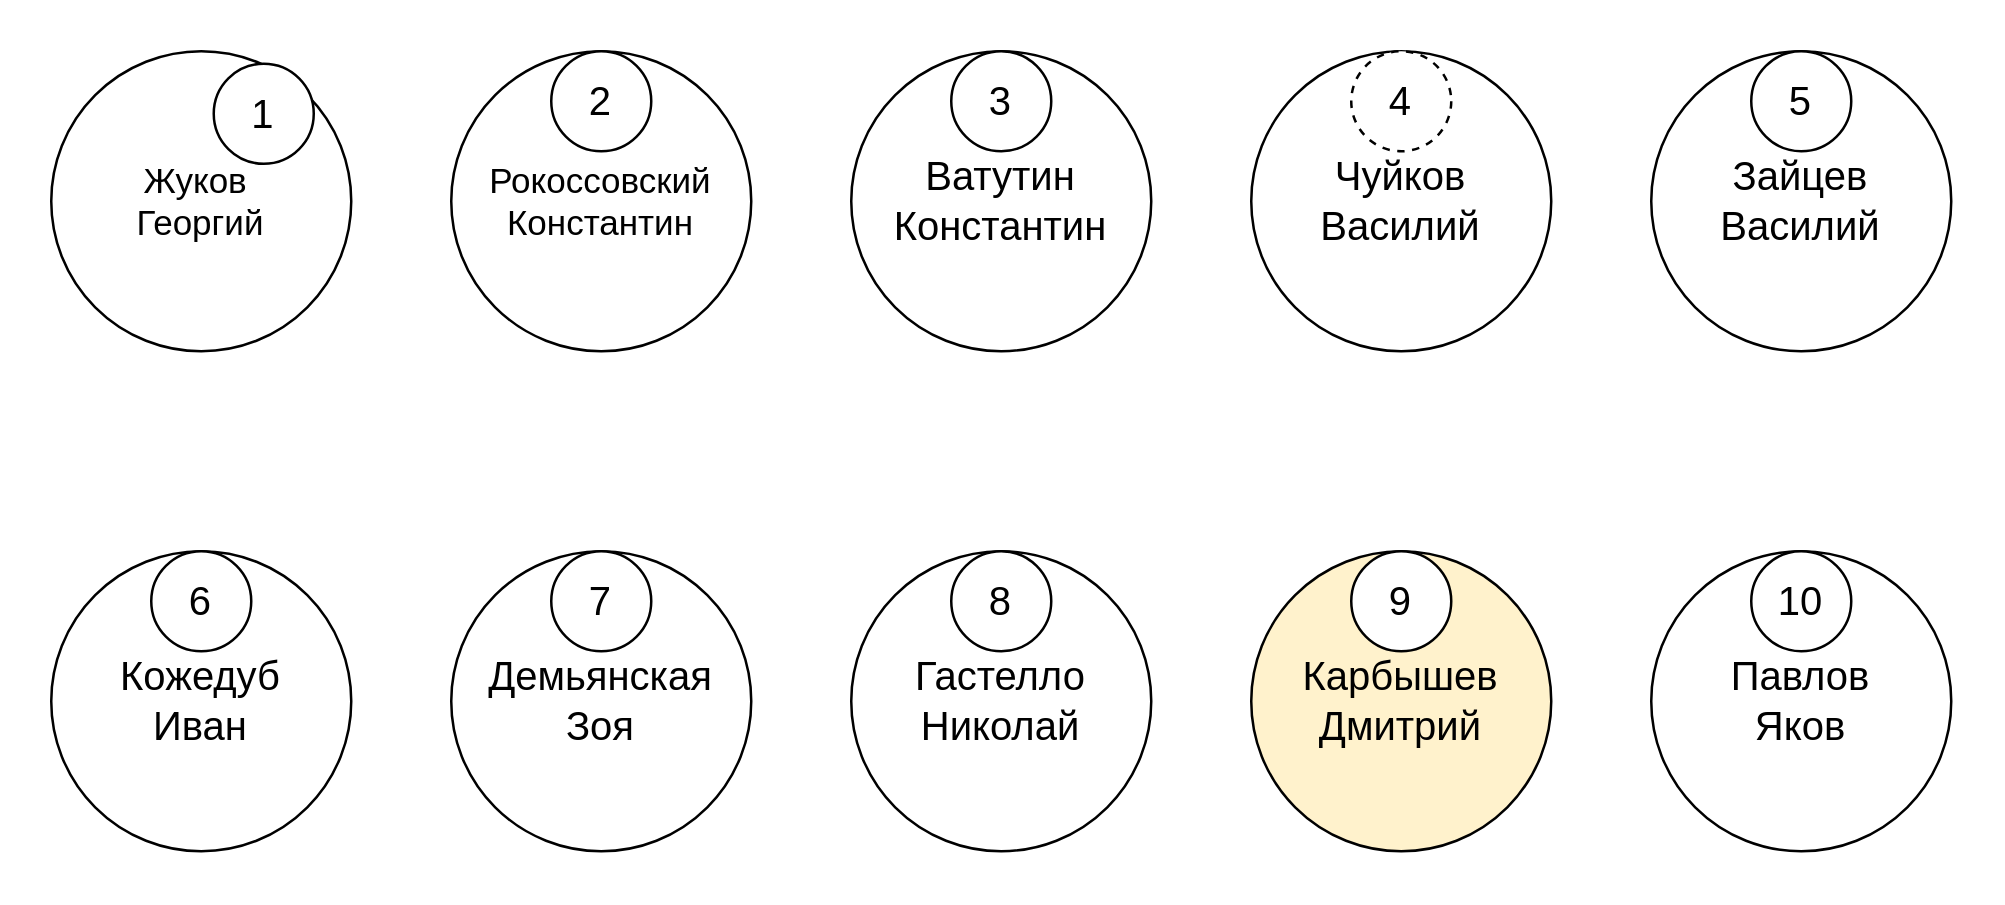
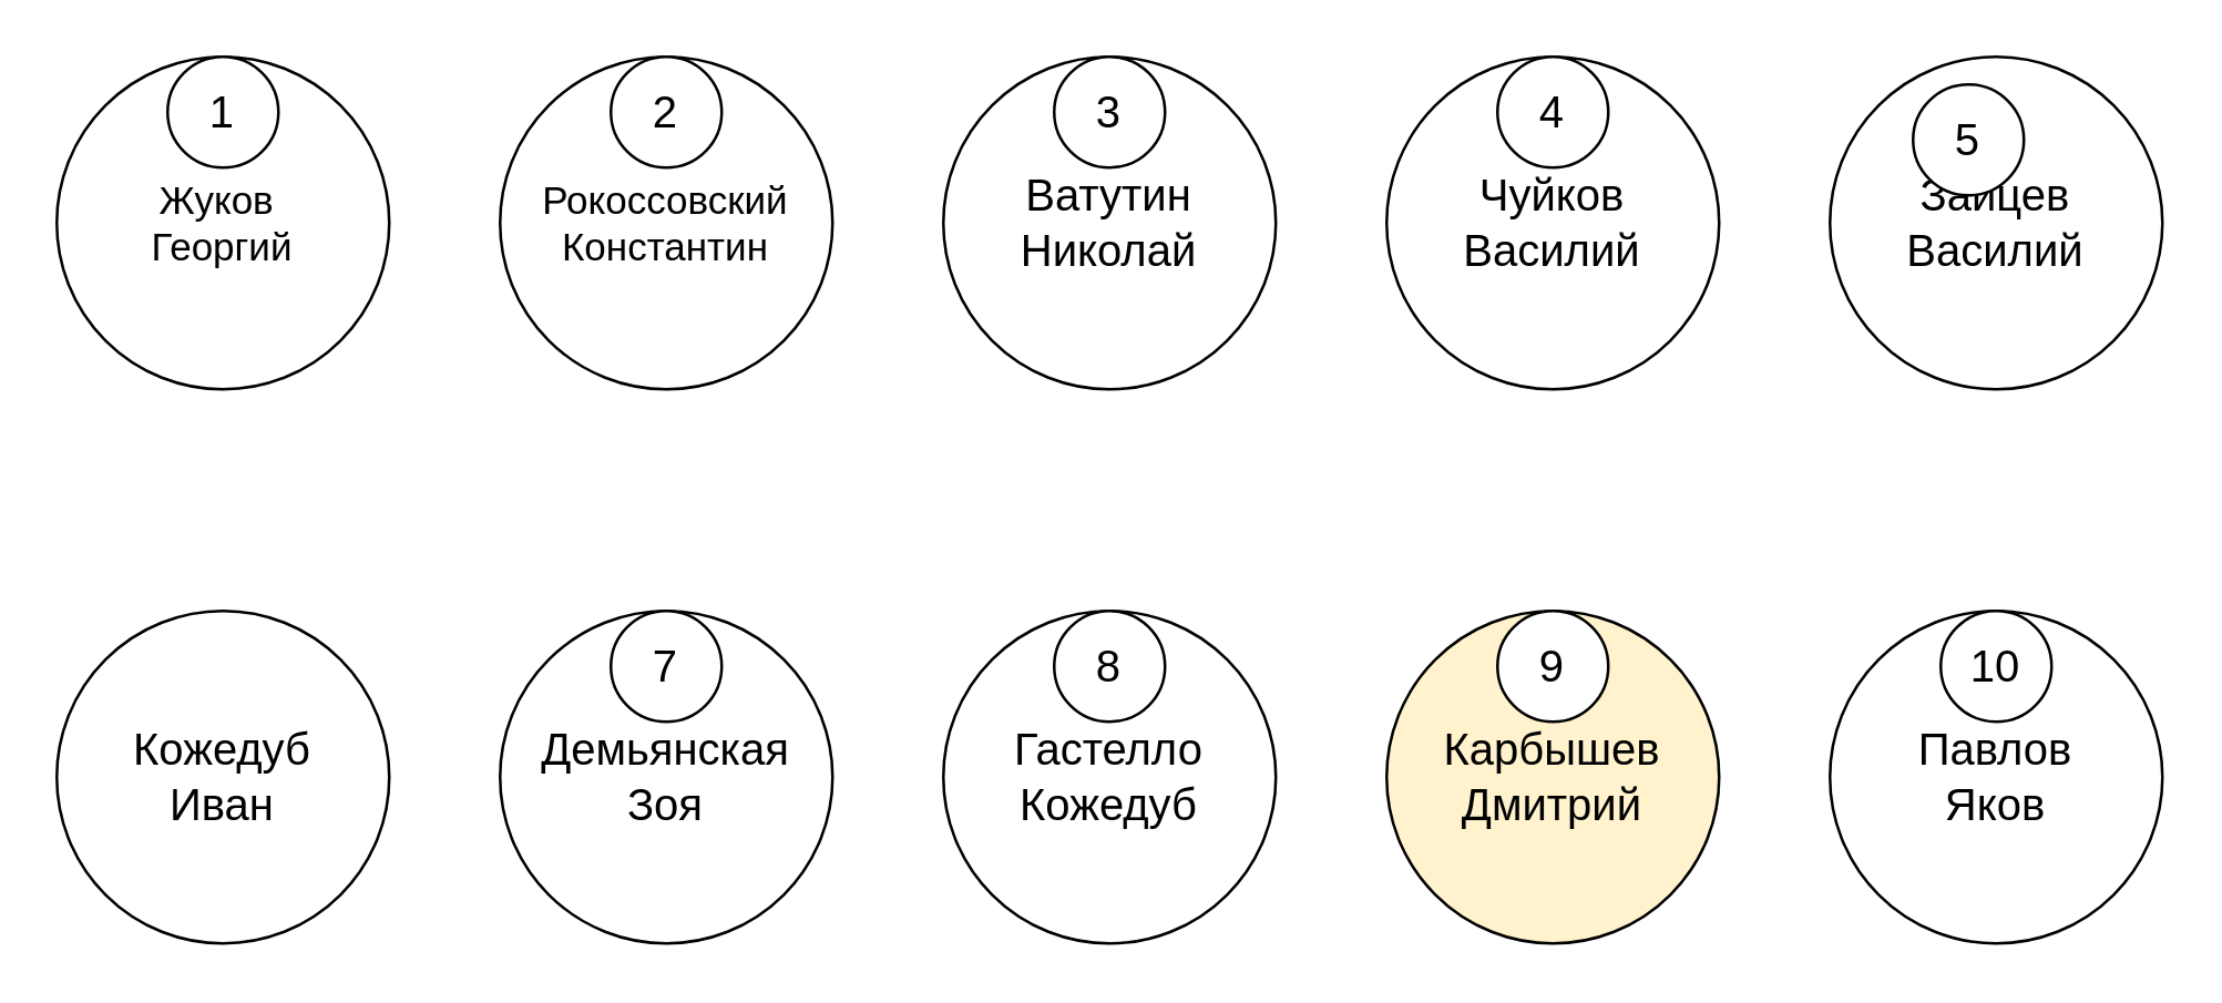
- <mxCell id="25" value="&lt;font size=&quot;3&quot;&gt;4&lt;/font&gt;" style="ellipse;whiteSpace=wrap;html=1;aspect=fixed;dashed=1;" vertex="1" parent="23"><mxGeometry x="40" width="40" height="40" as="geometry" /></mxCell>
+ <mxCell id="25" value="&lt;font size=&quot;3&quot;&gt;4&lt;/font&gt;" style="ellipse;whiteSpace=wrap;html=1;aspect=fixed;" vertex="1" parent="23"><mxGeometry x="40" width="40" height="40" as="geometry" /></mxCell>
- <mxCell id="7" value="&lt;font size=&quot;3&quot;&gt;5&lt;/font&gt;" style="ellipse;whiteSpace=wrap;html=1;aspect=fixed;" vertex="1" parent="5"><mxGeometry x="40" width="40" height="40" as="geometry" /></mxCell>
+ <mxCell id="7" value="&lt;font size=&quot;3&quot;&gt;5&lt;/font&gt;" style="ellipse;whiteSpace=wrap;html=1;aspect=fixed;" vertex="1" parent="5"><mxGeometry x="30" y="10" width="40" height="40" as="geometry" /></mxCell>
- <mxCell id="28" value="&lt;font size=&quot;3&quot;&gt;1&lt;/font&gt;" style="ellipse;whiteSpace=wrap;html=1;aspect=fixed;" vertex="1" parent="26"><mxGeometry x="65" y="5" width="40" height="40" as="geometry" /></mxCell>
+ <mxCell id="28" value="&lt;font size=&quot;3&quot;&gt;1&lt;/font&gt;" style="ellipse;whiteSpace=wrap;html=1;aspect=fixed;" vertex="1" parent="26"><mxGeometry x="40" width="40" height="40" as="geometry" /></mxCell>
- <mxCell id="18" value="&lt;font size=&quot;3&quot;&gt;Ватутин Константин&lt;/font&gt;" style="ellipse;whiteSpace=wrap;html=1;" vertex="1" parent="17"><mxGeometry width="120" height="120" as="geometry" /></mxCell>
+ <mxCell id="18" value="&lt;font size=&quot;3&quot;&gt;Ватутин Николай&lt;/font&gt;" style="ellipse;whiteSpace=wrap;html=1;" vertex="1" parent="17"><mxGeometry width="120" height="120" as="geometry" /></mxCell>
- <mxCell id="13" value="&lt;font size=&quot;3&quot;&gt;6&lt;/font&gt;" style="ellipse;whiteSpace=wrap;html=1;aspect=fixed;" vertex="1" parent="11"><mxGeometry x="40" width="40" height="40" as="geometry" /></mxCell>
- <mxCell id="15" value="&lt;font size=&quot;3&quot;&gt;Гастелло&lt;/font&gt;&lt;div&gt;&lt;font size=&quot;3&quot;&gt;Николай&lt;/font&gt;&lt;/div&gt;" style="ellipse;whiteSpace=wrap;html=1;" vertex="1" parent="14"><mxGeometry width="120" height="120" as="geometry" /></mxCell>
+ <mxCell id="15" value="&lt;font size=&quot;3&quot;&gt;Гастелло&lt;/font&gt;&lt;div&gt;&lt;font size=&quot;3&quot;&gt;Кожедуб&lt;/font&gt;&lt;/div&gt;" style="ellipse;whiteSpace=wrap;html=1;" vertex="1" parent="14"><mxGeometry width="120" height="120" as="geometry" /></mxCell>
